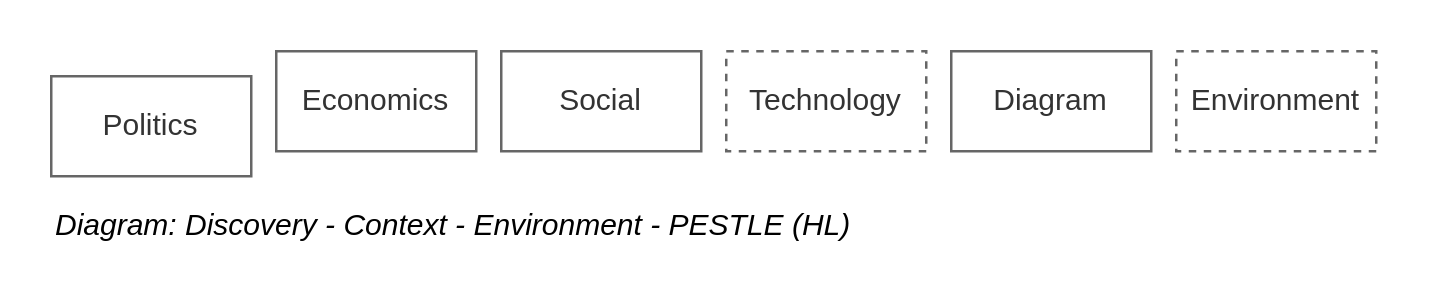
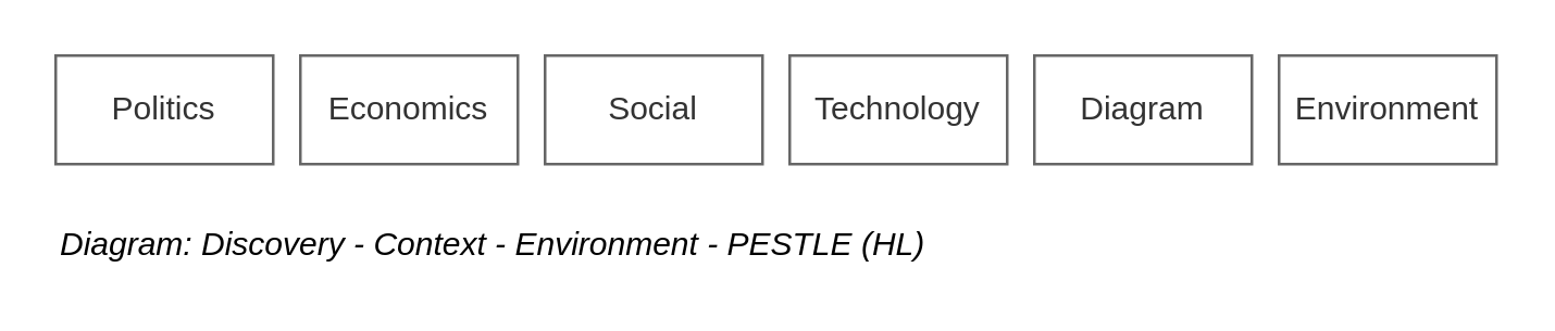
- <mxCell id="7" value="Technology" style="rounded=0;whiteSpace=wrap;html=1;shadow=0;glass=0;comic=0;strokeColor=#666666;fillColor=none;fontSize=12;align=center;fontColor=#333333;dashed=1;" vertex="1" parent="3"><mxGeometry x="290" y="20" width="80" height="40" as="geometry" /></mxCell>
+ <mxCell id="7" value="Technology" style="rounded=0;whiteSpace=wrap;html=1;shadow=0;glass=0;comic=0;strokeColor=#666666;fillColor=none;fontSize=12;align=center;fontColor=#333333;" vertex="1" parent="3"><mxGeometry x="290" y="20" width="80" height="40" as="geometry" /></mxCell>
- <mxCell id="8" value="Environment" style="rounded=0;whiteSpace=wrap;html=1;shadow=0;glass=0;comic=0;strokeColor=#666666;fillColor=none;fontSize=12;align=center;fontColor=#333333;dashed=1;" vertex="1" parent="3"><mxGeometry x="470" y="20" width="80" height="40" as="geometry" /></mxCell>
+ <mxCell id="8" value="Environment" style="rounded=0;whiteSpace=wrap;html=1;shadow=0;glass=0;comic=0;strokeColor=#666666;fillColor=none;fontSize=12;align=center;fontColor=#333333;" vertex="1" parent="3"><mxGeometry x="470" y="20" width="80" height="40" as="geometry" /></mxCell>
- <mxCell id="4" value="Politics" style="rounded=0;whiteSpace=wrap;html=1;shadow=0;glass=0;comic=0;strokeColor=#666666;fillColor=none;fontSize=12;align=center;fontColor=#333333;" vertex="1" parent="3"><mxGeometry x="20" y="30" width="80" height="40" as="geometry" /></mxCell>
+ <mxCell id="4" value="Politics" style="rounded=0;whiteSpace=wrap;html=1;shadow=0;glass=0;comic=0;strokeColor=#666666;fillColor=none;fontSize=12;align=center;fontColor=#333333;" vertex="1" parent="3"><mxGeometry x="20" y="20" width="80" height="40" as="geometry" /></mxCell>
